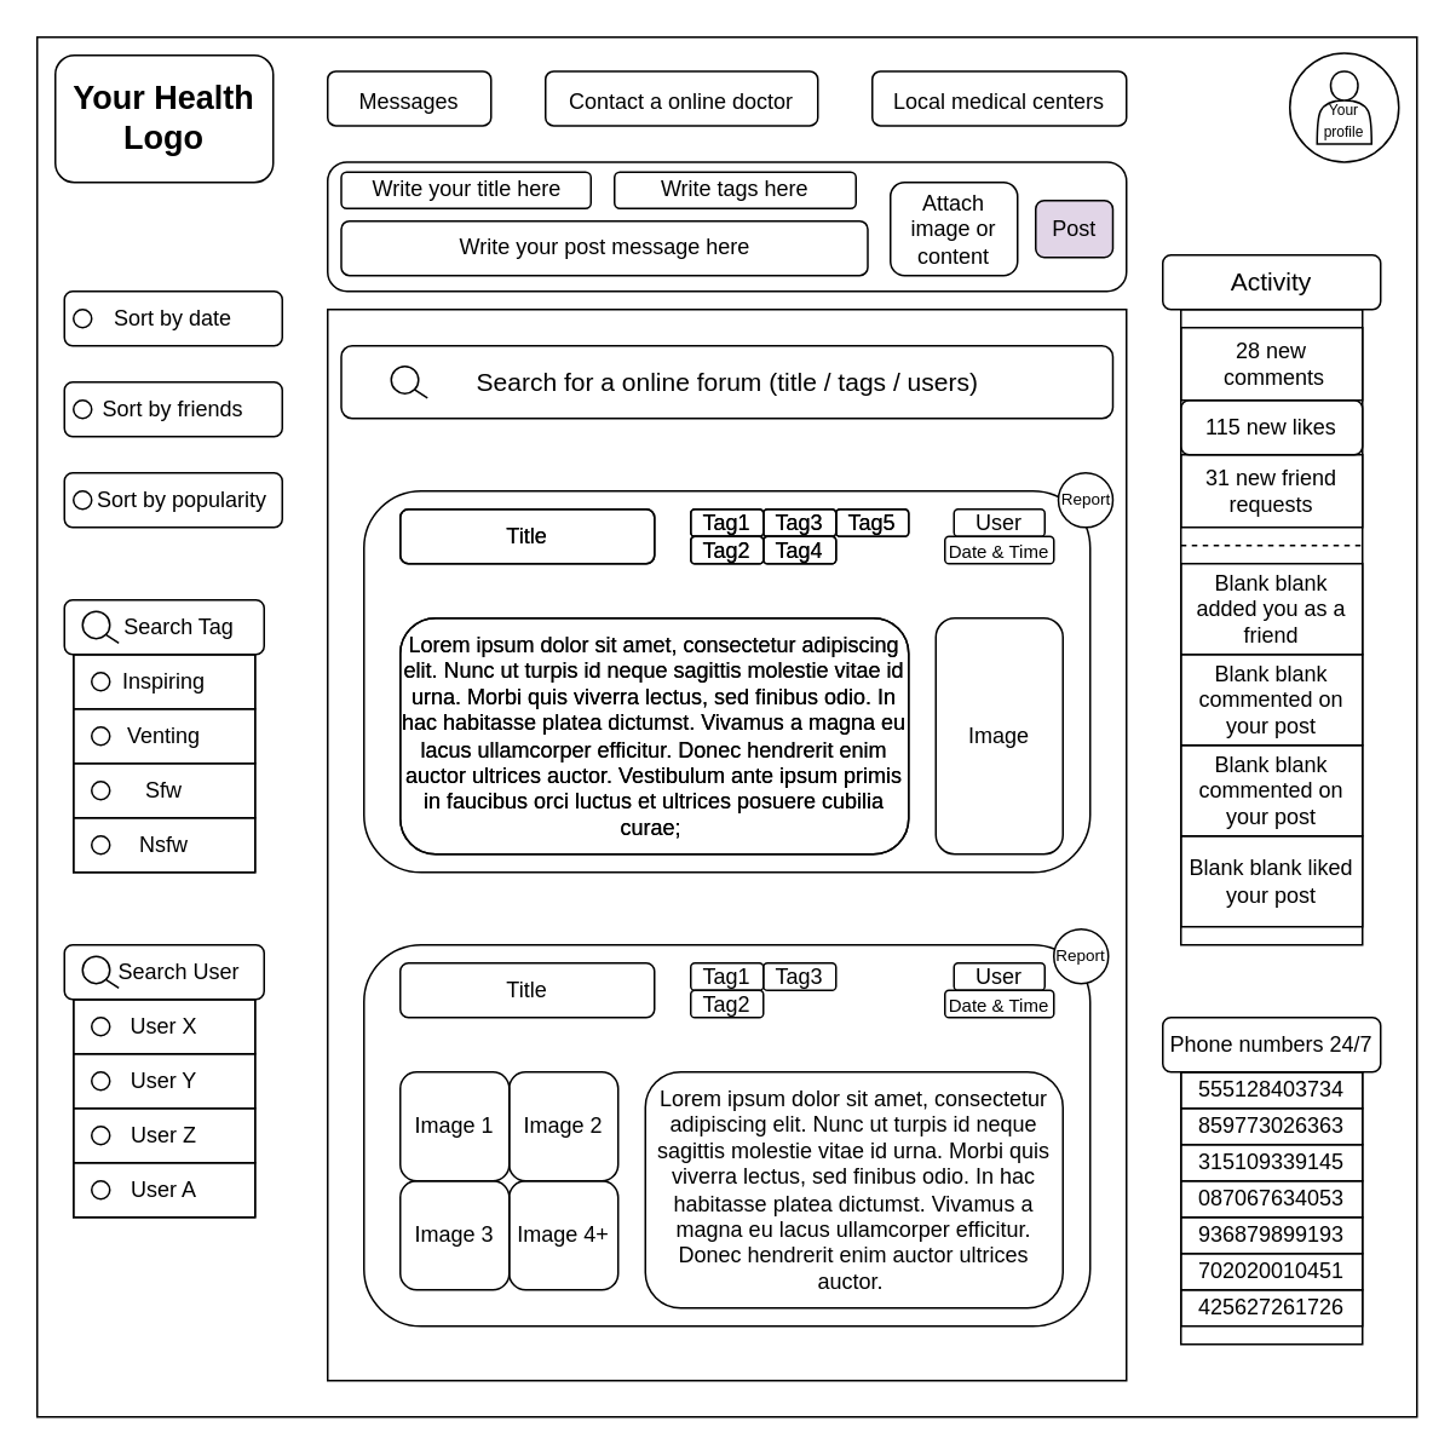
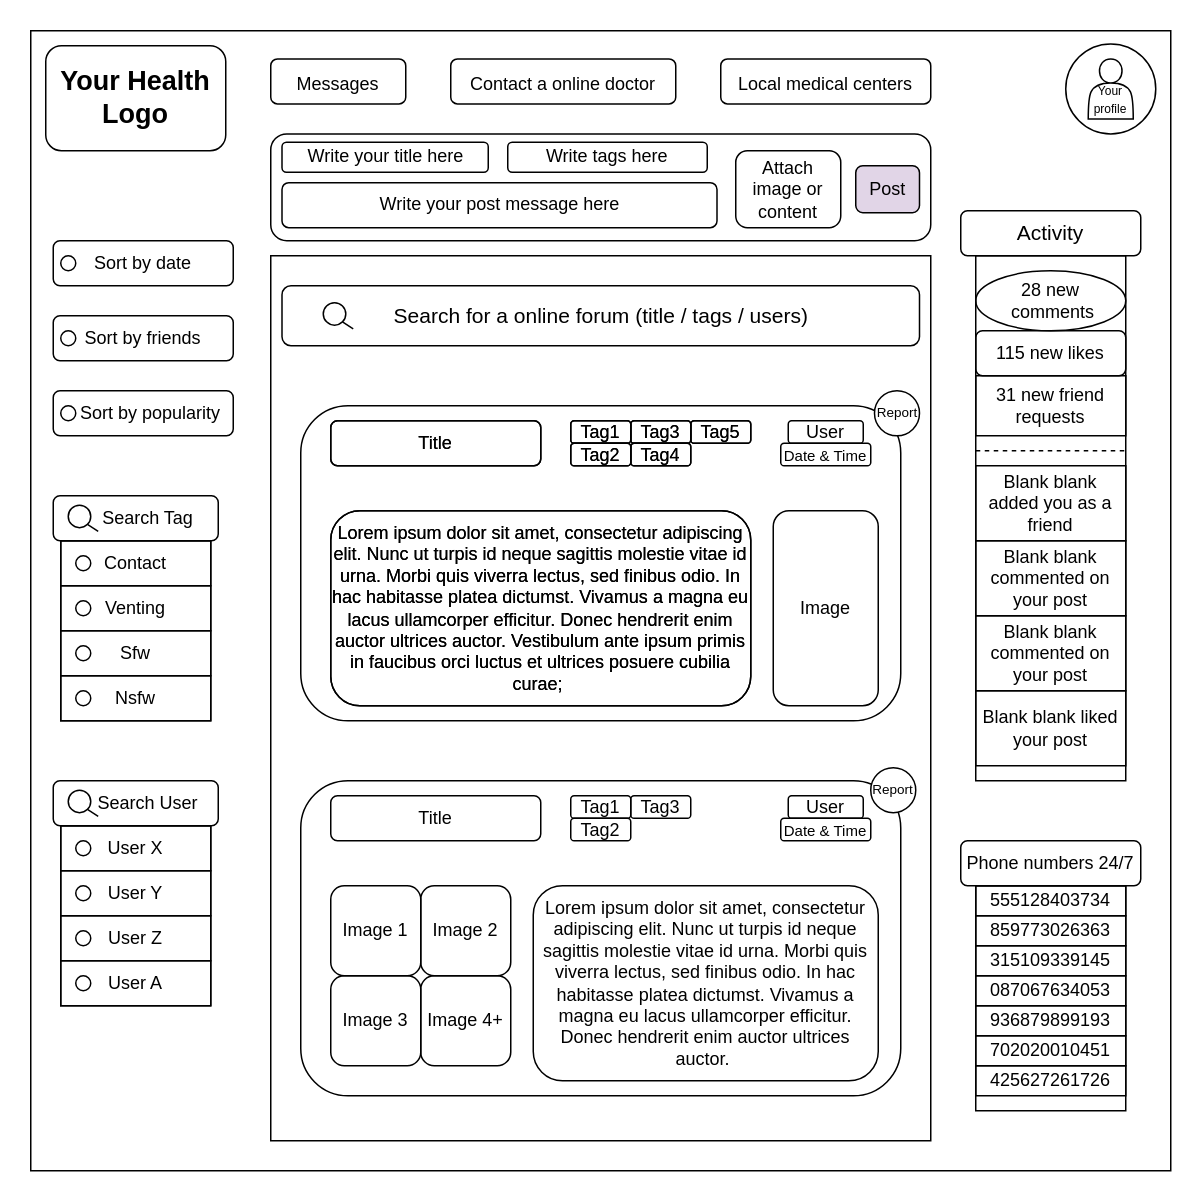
- <mxCell id="25" value="28 new&lt;br&gt;&amp;nbsp;comments" style="rounded=0;whiteSpace=wrap;html=1;fontSize=12;fillColor=none;" parent="1" vertex="1"><mxGeometry x="650" y="180" width="100" height="40" as="geometry" /></mxCell>
+ <mxCell id="25" value="28 new&lt;br&gt;&amp;nbsp;comments" style="ellipse;whiteSpace=wrap;html=1;fontSize=12;fillColor=none;" parent="1" vertex="1"><mxGeometry x="650" y="180" width="100" height="40" as="geometry" /></mxCell>
- <mxCell id="33" value="Inspiring" style="rounded=0;whiteSpace=wrap;html=1;fontSize=12;fillColor=none;" parent="1" vertex="1"><mxGeometry x="40" y="360" width="100" height="30" as="geometry" /></mxCell>
+ <mxCell id="33" value="Contact" style="rounded=0;whiteSpace=wrap;html=1;fontSize=12;fillColor=none;" parent="1" vertex="1"><mxGeometry x="40" y="360" width="100" height="30" as="geometry" /></mxCell>
